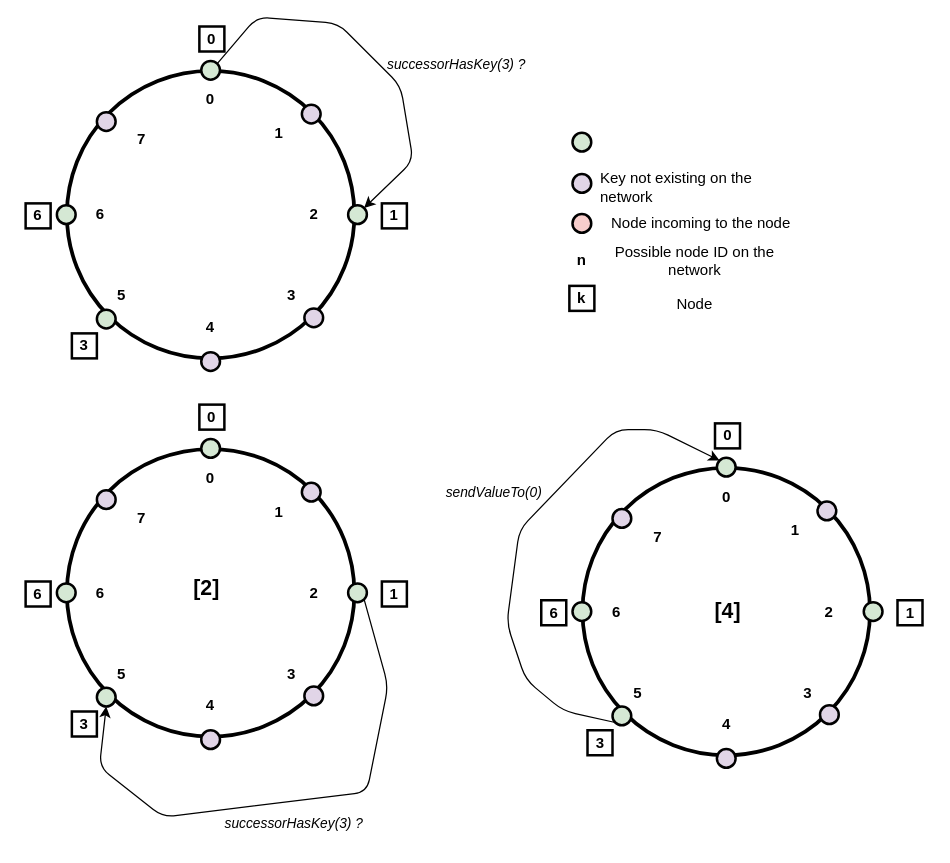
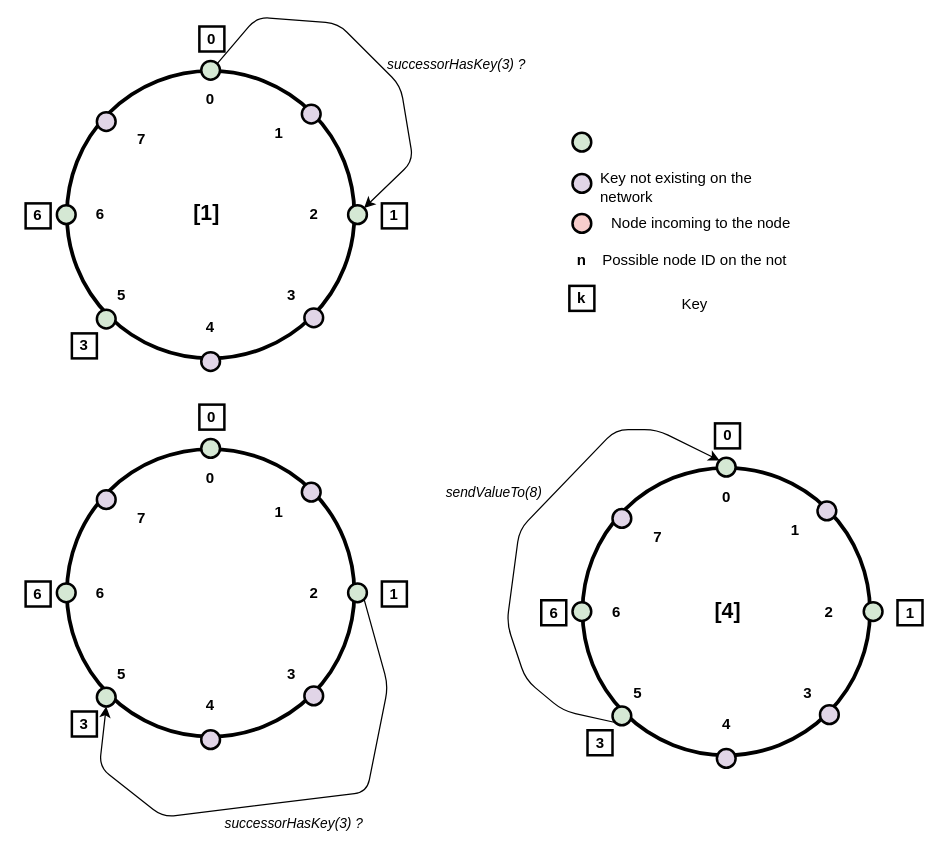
+ <mxCell id="33" value="&lt;font style=&quot;font-size: 17px&quot;&gt;&lt;b&gt;[1]&lt;/b&gt;&lt;/font&gt;" style="text;html=1;strokeColor=none;fillColor=none;align=center;verticalAlign=middle;whiteSpace=wrap;rounded=0;" vertex="1" parent="13"><mxGeometry x="100" y="113" width="40" height="20" as="geometry" /></mxCell>
- <mxCell id="9" value="Possible node ID on the network" style="text;html=1;strokeColor=none;fillColor=none;align=center;verticalAlign=middle;whiteSpace=wrap;rounded=0;container=0;" parent="2" vertex="1"><mxGeometry x="27.5" y="95" width="165" height="20" as="geometry" /></mxCell>
+ <mxCell id="9" value="Possible node ID on the not" style="text;html=1;strokeColor=none;fillColor=none;align=center;verticalAlign=middle;whiteSpace=wrap;rounded=0;container=0;" parent="2" vertex="1"><mxGeometry x="27.5" y="95" width="165" height="20" as="geometry" /></mxCell>
- <mxCell id="11" value="Node" style="text;html=1;strokeColor=none;fillColor=none;align=center;verticalAlign=middle;whiteSpace=wrap;rounded=0;container=0;" vertex="1" parent="2"><mxGeometry x="27.5" y="130" width="165" height="20" as="geometry" /></mxCell>
+ <mxCell id="11" value="Key" style="text;html=1;strokeColor=none;fillColor=none;align=center;verticalAlign=middle;whiteSpace=wrap;rounded=0;container=0;" vertex="1" parent="2"><mxGeometry x="27.5" y="130" width="165" height="20" as="geometry" /></mxCell>
- <mxCell id="89" value="&lt;i&gt;&lt;font style=&quot;font-size: 11px&quot;&gt;sendValueTo(0)&lt;/font&gt;&lt;/i&gt;" style="text;html=1;strokeColor=none;fillColor=none;align=center;verticalAlign=middle;whiteSpace=wrap;rounded=0;" vertex="1" parent="64"><mxGeometry y="45" width="140" height="20" as="geometry" /></mxCell>
+ <mxCell id="89" value="&lt;i&gt;&lt;font style=&quot;font-size: 11px&quot;&gt;sendValueTo(8)&lt;/font&gt;&lt;/i&gt;" style="text;html=1;strokeColor=none;fillColor=none;align=center;verticalAlign=middle;whiteSpace=wrap;rounded=0;" vertex="1" parent="64"><mxGeometry y="45" width="140" height="20" as="geometry" /></mxCell>
- <mxCell id="59" value="&lt;font style=&quot;font-size: 17px&quot;&gt;&lt;b&gt;[2]&lt;/b&gt;&lt;/font&gt;" style="text;html=1;strokeColor=none;fillColor=none;align=center;verticalAlign=middle;whiteSpace=wrap;rounded=0;" vertex="1" parent="39"><mxGeometry x="100" y="110.5" width="40" height="20" as="geometry" /></mxCell>
